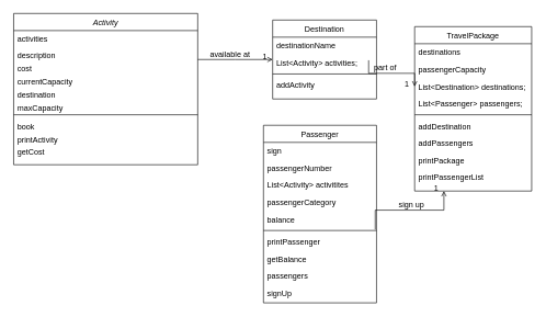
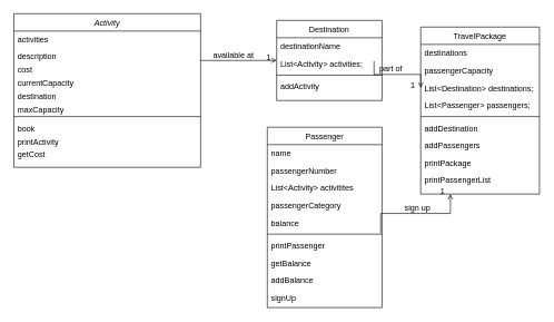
- <mxCell id="35" value="sign" style="text;align=left;verticalAlign=top;spacingLeft=4;spacingRight=4;overflow=hidden;rotatable=0;points=[[0,0.5],[1,0.5]];portConstraint=eastwest;" vertex="1" parent="34"><mxGeometry y="26" width="172" height="26" as="geometry" /></mxCell>
+ <mxCell id="35" value="name" style="text;align=left;verticalAlign=top;spacingLeft=4;spacingRight=4;overflow=hidden;rotatable=0;points=[[0,0.5],[1,0.5]];portConstraint=eastwest;" vertex="1" parent="34"><mxGeometry y="26" width="172" height="26" as="geometry" /></mxCell>
- <mxCell id="43" value="passengers" style="text;align=left;verticalAlign=top;spacingLeft=4;spacingRight=4;overflow=hidden;rotatable=0;points=[[0,0.5],[1,0.5]];portConstraint=eastwest;rounded=0;shadow=0;html=0;" vertex="1" parent="34"><mxGeometry y="216" width="172" height="26" as="geometry" /></mxCell>
+ <mxCell id="43" value="addBalance" style="text;align=left;verticalAlign=top;spacingLeft=4;spacingRight=4;overflow=hidden;rotatable=0;points=[[0,0.5],[1,0.5]];portConstraint=eastwest;rounded=0;shadow=0;html=0;" vertex="1" parent="34"><mxGeometry y="216" width="172" height="26" as="geometry" /></mxCell>
